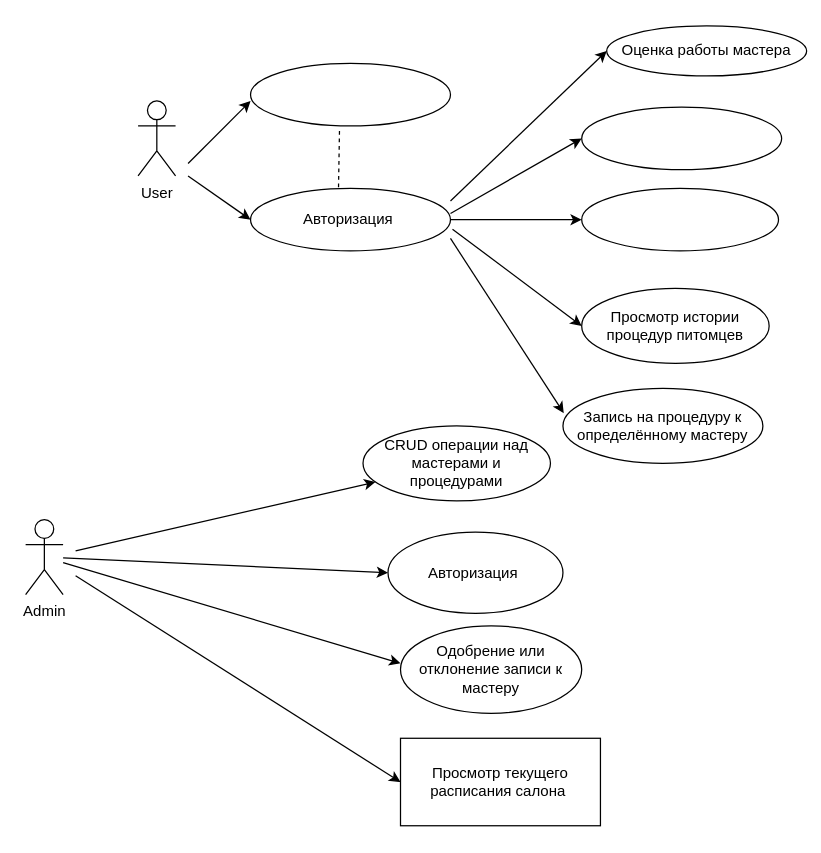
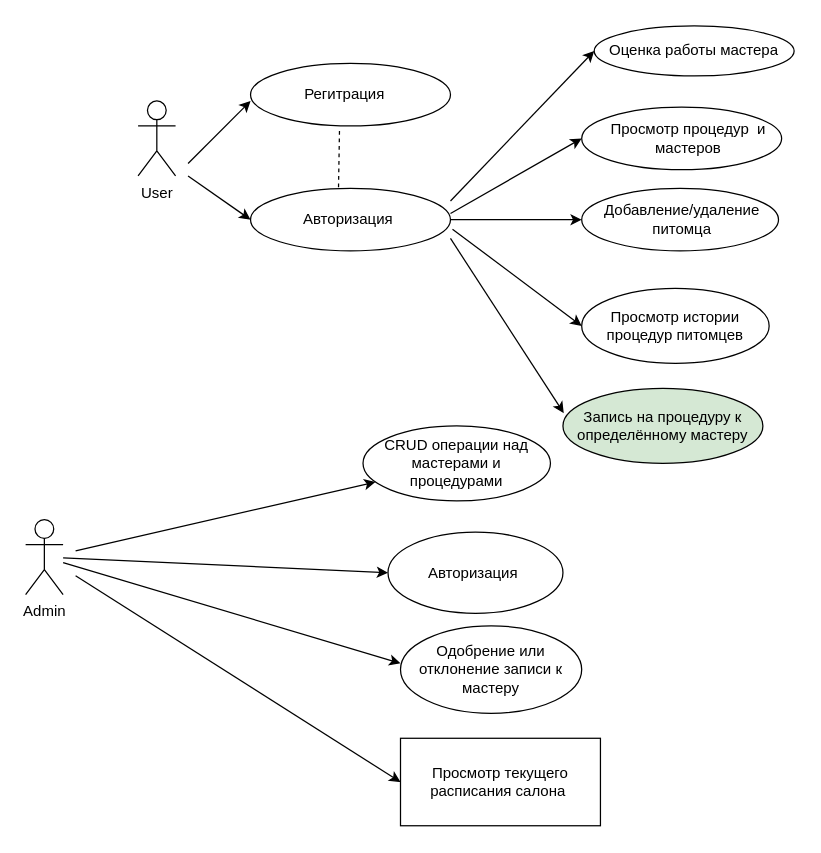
- <mxCell id="13" value="Оценка работы мастера" style="ellipse;whiteSpace=wrap;html=1;" parent="1" vertex="1"><mxGeometry x="485" y="20" width="160" height="40" as="geometry" /></mxCell>
+ <mxCell id="13" value="Оценка работы мастера" style="ellipse;whiteSpace=wrap;html=1;" parent="1" vertex="1"><mxGeometry x="475" y="20" width="160" height="40" as="geometry" /></mxCell>
+ <mxCell id="5" value="Регитрация" style="text;html=1;align=center;verticalAlign=middle;resizable=0;points=[];autosize=1;strokeColor=none;fillColor=none;" parent="1" vertex="1"><mxGeometry x="230" y="60" width="90" height="30" as="geometry" /></mxCell>
+ <mxCell id="10" value="Просмотр процедур&amp;nbsp; и &lt;br&gt;мастеров" style="text;html=1;align=center;verticalAlign=middle;resizable=0;points=[];autosize=1;strokeColor=none;fillColor=none;" parent="1" vertex="1"><mxGeometry x="475" y="90" width="150" height="40" as="geometry" /></mxCell>
+ <mxCell id="7" value="Добавление/удаление &lt;br&gt;питомца" style="text;html=1;align=center;verticalAlign=middle;resizable=0;points=[];autosize=1;strokeColor=none;fillColor=none;" parent="1" vertex="1"><mxGeometry x="470" y="155" width="150" height="40" as="geometry" /></mxCell>
- <mxCell id="11" value="Запись на процедуру к определённому мастеру" style="ellipse;whiteSpace=wrap;html=1;" parent="1" vertex="1"><mxGeometry x="450" y="310" width="160" height="60" as="geometry" /></mxCell>
+ <mxCell id="11" value="Запись на процедуру к определённому мастеру" style="ellipse;whiteSpace=wrap;html=1;fillColor=#d5e8d4;" parent="1" vertex="1"><mxGeometry x="450" y="310" width="160" height="60" as="geometry" /></mxCell>
